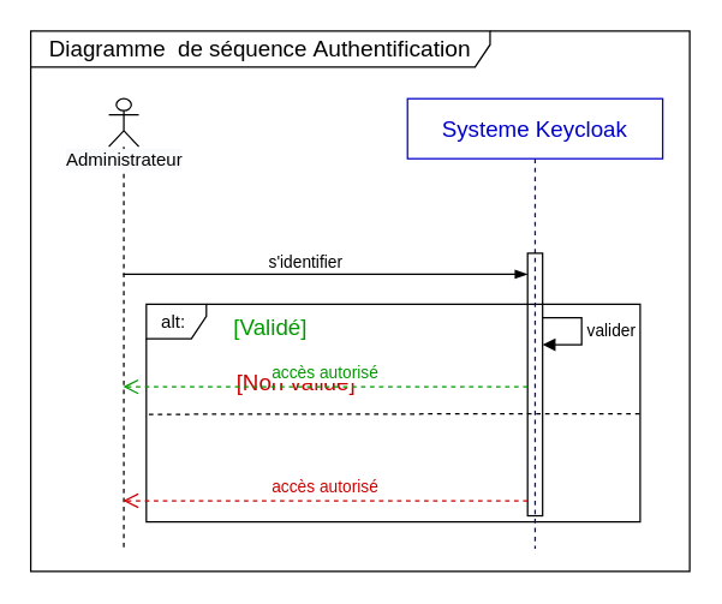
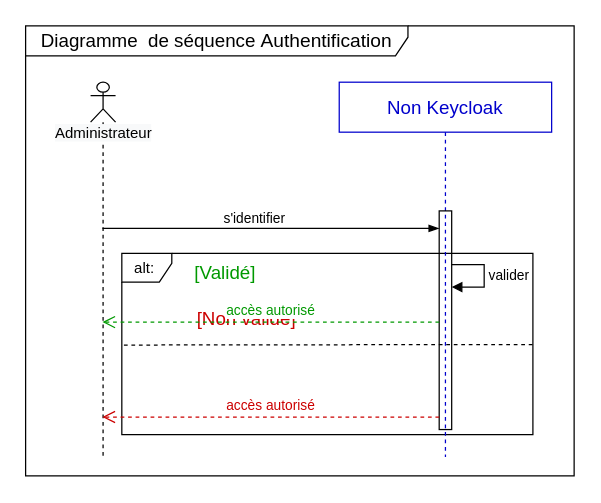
- <mxCell id="10" value="Systeme Keycloak" style="shape=umlLifeline;perimeter=lifelinePerimeter;whiteSpace=wrap;html=1;container=1;collapsible=0;recursiveResize=0;outlineConnect=0;rounded=0;shadow=0;glass=0;sketch=0;fillColor=none;fontSize=15;fontColor=#0000CC;strokeColor=#0000CC;" vertex="1" parent="1"><mxGeometry x="271" y="65" width="170" height="300" as="geometry" /></mxCell>
+ <mxCell id="10" value="Non Keycloak" style="shape=umlLifeline;perimeter=lifelinePerimeter;whiteSpace=wrap;html=1;container=1;collapsible=0;recursiveResize=0;outlineConnect=0;rounded=0;shadow=0;glass=0;sketch=0;fillColor=none;fontSize=15;fontColor=#0000CC;strokeColor=#0000CC;" vertex="1" parent="1"><mxGeometry x="271" y="65" width="170" height="300" as="geometry" /></mxCell>
